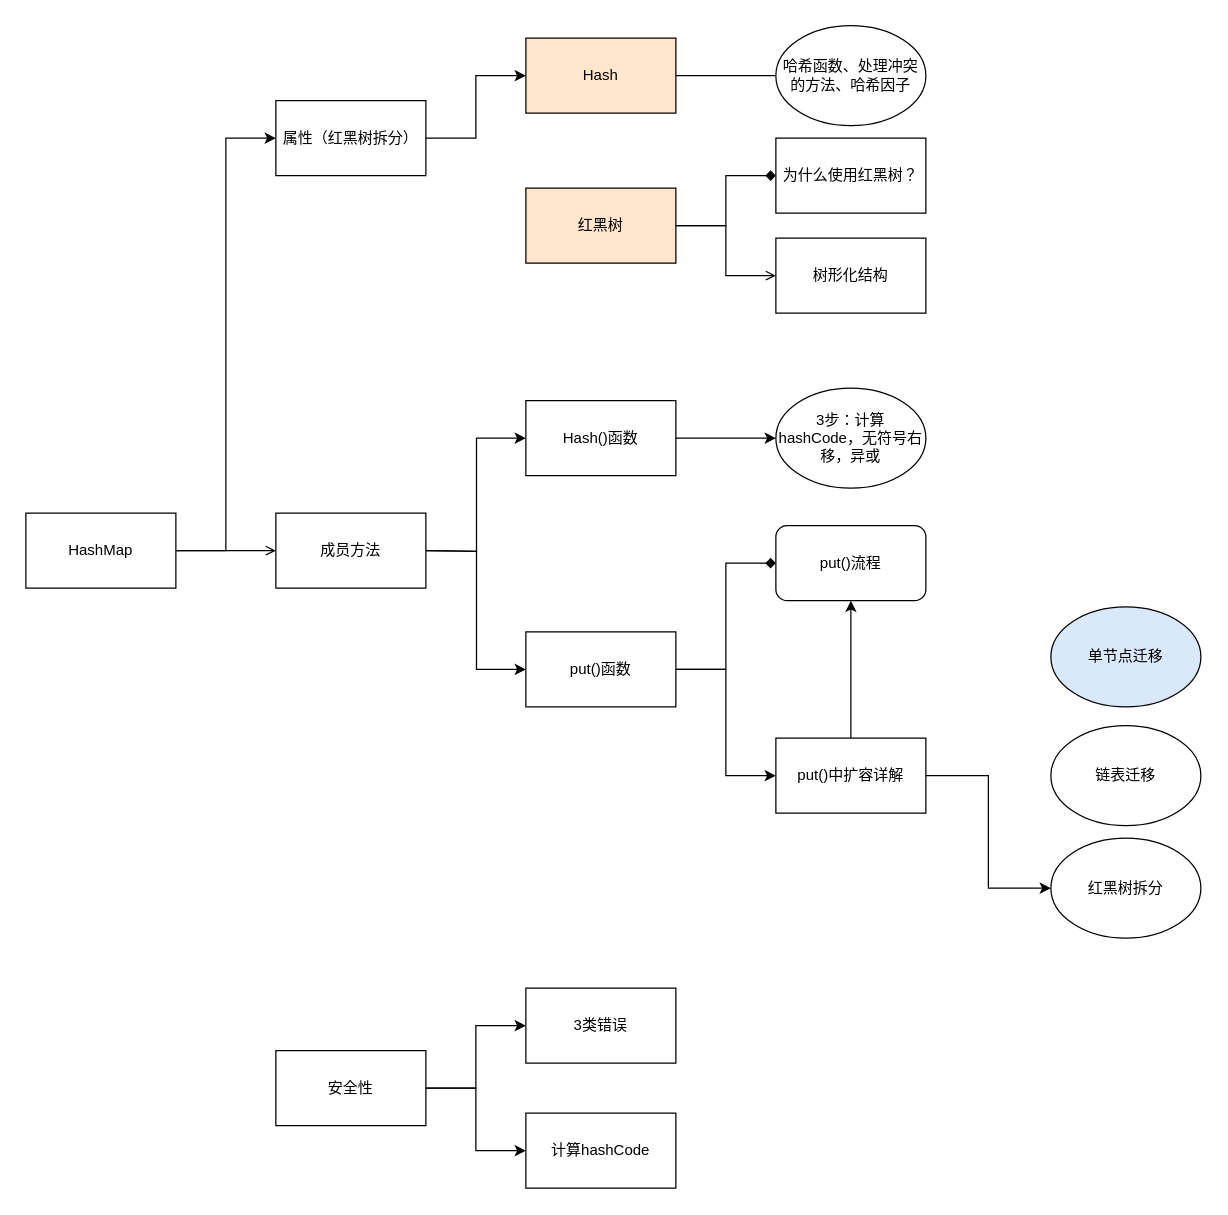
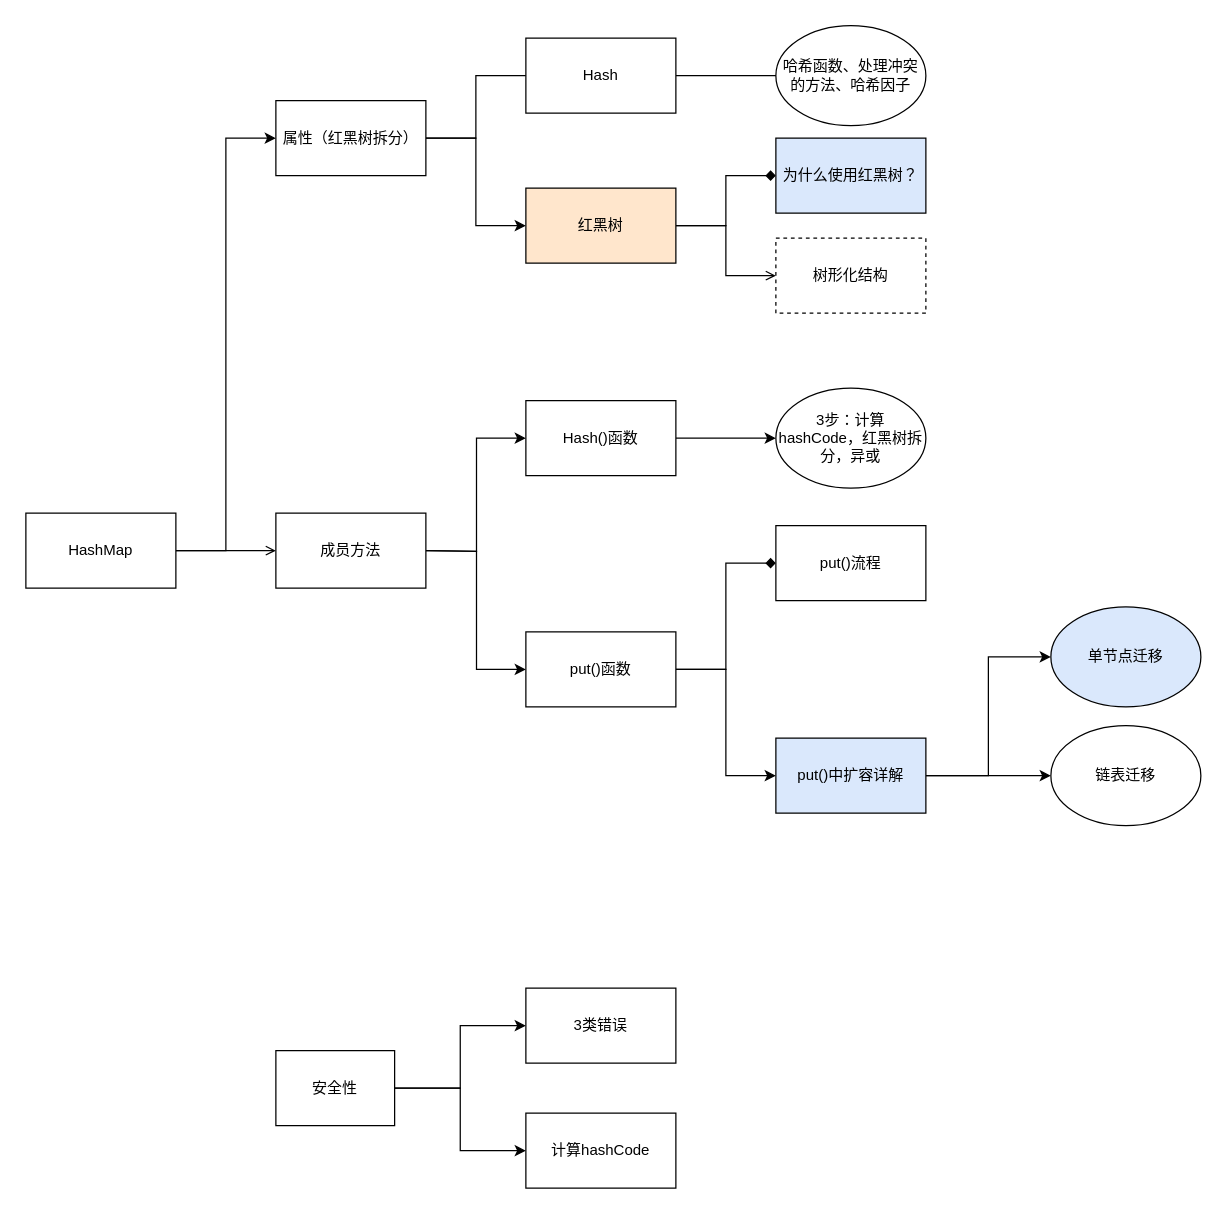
- <mxCell id="5" value="" style="edgeStyle=orthogonalEdgeStyle;rounded=0;orthogonalLoop=1;jettySize=auto;html=1;entryX=0;entryY=0.5;entryDx=0;entryDy=0;" parent="1" source="7" target="12" edge="1"><mxGeometry relative="1" as="geometry" /></mxCell>
+ <mxCell id="5" value="" style="edgeStyle=orthogonalEdgeStyle;rounded=0;orthogonalLoop=1;jettySize=auto;html=1;entryX=0;entryY=0.5;entryDx=0;entryDy=0;endArrow=none;" parent="1" source="7" target="12" edge="1"><mxGeometry relative="1" as="geometry" /></mxCell>
- <mxCell id="12" value="Hash" style="rounded=0;whiteSpace=wrap;html=1;fillColor=#ffe6cc;" parent="1" vertex="1"><mxGeometry x="420" y="30" width="120" height="60" as="geometry" /></mxCell>
+ <mxCell id="12" value="Hash" style="rounded=0;whiteSpace=wrap;html=1;" parent="1" vertex="1"><mxGeometry x="420" y="30" width="120" height="60" as="geometry" /></mxCell>
- <mxCell id="31" value="为什么使用红黑树？" style="rounded=0;whiteSpace=wrap;html=1;" vertex="1" parent="1"><mxGeometry x="620" y="110" width="120" height="60" as="geometry" /></mxCell>
+ <mxCell id="31" value="为什么使用红黑树？" style="rounded=0;whiteSpace=wrap;html=1;fillColor=#dae8fc;" vertex="1" parent="1"><mxGeometry x="620" y="110" width="120" height="60" as="geometry" /></mxCell>
+ <mxCell id="6" style="edgeStyle=orthogonalEdgeStyle;rounded=0;orthogonalLoop=1;jettySize=auto;html=1;entryX=0;entryY=0.5;entryDx=0;entryDy=0;" parent="1" source="7" target="15" edge="1"><mxGeometry relative="1" as="geometry" /></mxCell>
- <mxCell id="32" value="树形化结构" style="rounded=0;whiteSpace=wrap;html=1;" vertex="1" parent="1"><mxGeometry x="620" y="190" width="120" height="60" as="geometry" /></mxCell>
+ <mxCell id="32" value="树形化结构" style="rounded=0;whiteSpace=wrap;html=1;dashed=1;" vertex="1" parent="1"><mxGeometry x="620" y="190" width="120" height="60" as="geometry" /></mxCell>
- <mxCell id="22" value="3步：计算hashCode，无符号右移，异或" style="ellipse;whiteSpace=wrap;html=1;" parent="1" vertex="1"><mxGeometry x="620" y="310" width="120" height="80" as="geometry" /></mxCell>
+ <mxCell id="22" value="3步：计算hashCode，红黑树拆分，异或" style="ellipse;whiteSpace=wrap;html=1;" parent="1" vertex="1"><mxGeometry x="620" y="310" width="120" height="80" as="geometry" /></mxCell>
- <mxCell id="23" value="put()流程" style="whiteSpace=wrap;html=1;rounded=1;" parent="1" vertex="1"><mxGeometry x="620" y="420" width="120" height="60" as="geometry" /></mxCell>
+ <mxCell id="23" value="put()流程" style="rounded=0;whiteSpace=wrap;html=1;" parent="1" vertex="1"><mxGeometry x="620" y="420" width="120" height="60" as="geometry" /></mxCell>
- <mxCell id="24" value="" style="edgeStyle=orthogonalEdgeStyle;rounded=0;orthogonalLoop=1;jettySize=auto;html=1;" parent="1" source="27" target="23" edge="1"><mxGeometry relative="1" as="geometry"><mxPoint x="820" y="570" as="targetPoint" /></mxGeometry></mxCell>
+ <mxCell id="24" value="" style="edgeStyle=orthogonalEdgeStyle;rounded=0;orthogonalLoop=1;jettySize=auto;html=1;entryX=0;entryY=0.5;entryDx=0;entryDy=0;" parent="1" source="27" target="28" edge="1"><mxGeometry relative="1" as="geometry"><mxPoint x="820" y="570" as="targetPoint" /></mxGeometry></mxCell>
- <mxCell id="27" value="put()中扩容详解" style="rounded=0;whiteSpace=wrap;html=1;" parent="1" vertex="1"><mxGeometry x="620" y="590" width="120" height="60" as="geometry" /></mxCell>
+ <mxCell id="27" value="put()中扩容详解" style="rounded=0;whiteSpace=wrap;html=1;fillColor=#dae8fc;" parent="1" vertex="1"><mxGeometry x="620" y="590" width="120" height="60" as="geometry" /></mxCell>
+ <mxCell id="25" style="edgeStyle=orthogonalEdgeStyle;rounded=0;orthogonalLoop=1;jettySize=auto;html=1;" parent="1" source="27" target="29" edge="1"><mxGeometry relative="1" as="geometry" /></mxCell>
- <mxCell id="26" style="edgeStyle=orthogonalEdgeStyle;rounded=0;orthogonalLoop=1;jettySize=auto;html=1;entryX=0;entryY=0.5;entryDx=0;entryDy=0;" parent="1" source="27" target="30" edge="1"><mxGeometry relative="1" as="geometry"><mxPoint x="840" y="740" as="targetPoint" /></mxGeometry></mxCell>
- <mxCell id="30" value="红黑树拆分" style="ellipse;whiteSpace=wrap;html=1;" parent="1" vertex="1"><mxGeometry x="840" y="670" width="120" height="80" as="geometry" /></mxCell>
- <mxCell id="35" value="安全性" style="rounded=0;whiteSpace=wrap;html=1;" vertex="1" parent="1"><mxGeometry x="220" y="840" width="120" height="60" as="geometry" /></mxCell>
+ <mxCell id="35" value="安全性" style="rounded=0;whiteSpace=wrap;html=1;" vertex="1" parent="1"><mxGeometry x="220" y="840" width="95" height="60" as="geometry" /></mxCell>
